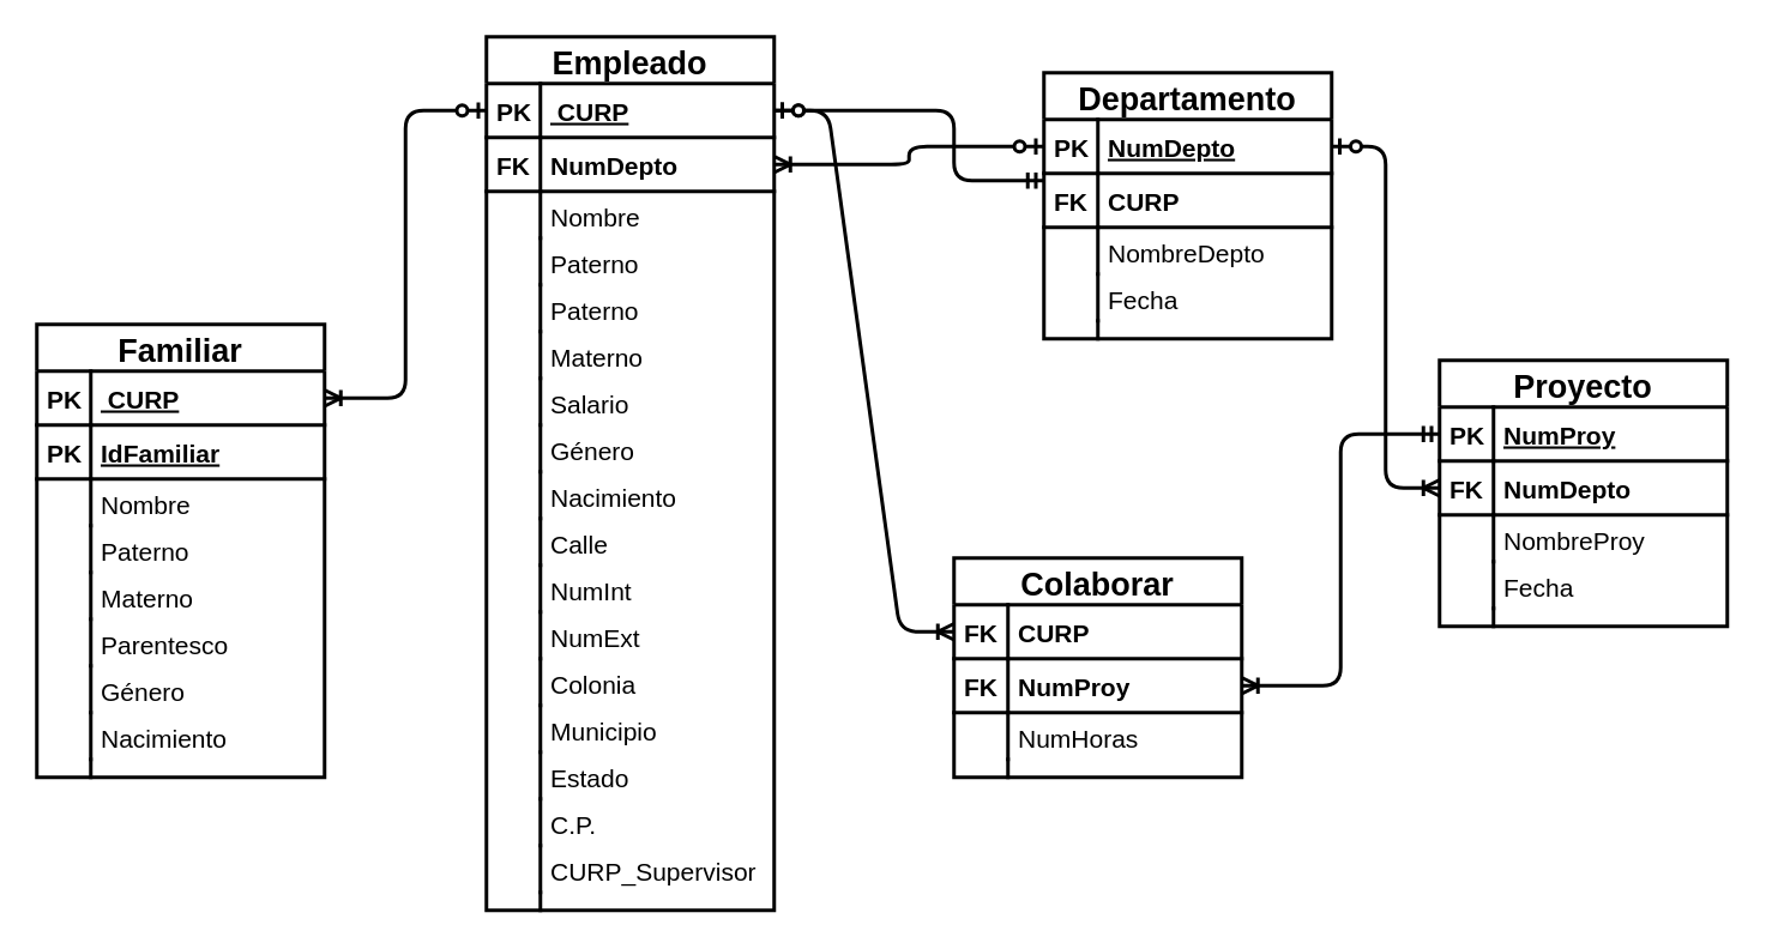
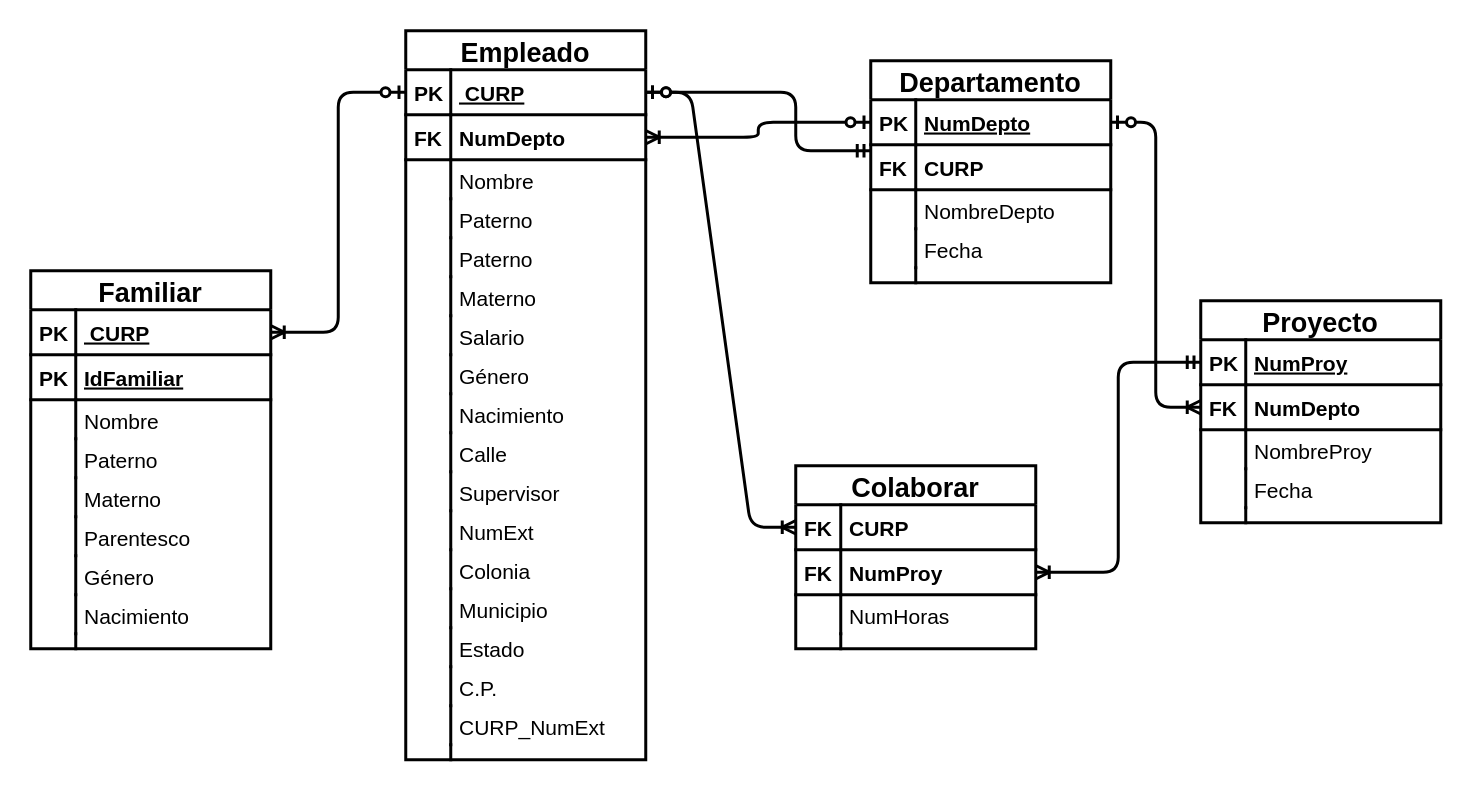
- <mxCell id="42" value="NumInt" style="shape=partialRectangle;top=0;left=0;right=0;bottom=0;align=left;verticalAlign=top;fillColor=none;spacingLeft=34;spacingRight=4;overflow=hidden;rotatable=0;points=[[0,0.5],[1,0.5]];portConstraint=eastwest;dropTarget=0;fontSize=14;" vertex="1" parent="21"><mxGeometry y="294" width="160" height="26" as="geometry" /></mxCell>
+ <mxCell id="42" value="Supervisor" style="shape=partialRectangle;top=0;left=0;right=0;bottom=0;align=left;verticalAlign=top;fillColor=none;spacingLeft=34;spacingRight=4;overflow=hidden;rotatable=0;points=[[0,0.5],[1,0.5]];portConstraint=eastwest;dropTarget=0;fontSize=14;" vertex="1" parent="21"><mxGeometry y="294" width="160" height="26" as="geometry" /></mxCell>
- <mxCell id="54" value="CURP_Supervisor" style="shape=partialRectangle;top=0;left=0;right=0;bottom=0;align=left;verticalAlign=top;fillColor=none;spacingLeft=34;spacingRight=4;overflow=hidden;rotatable=0;points=[[0,0.5],[1,0.5]];portConstraint=eastwest;dropTarget=0;fontSize=14;" vertex="1" parent="21"><mxGeometry y="450" width="160" height="26" as="geometry" /></mxCell>
+ <mxCell id="54" value="CURP_NumExt" style="shape=partialRectangle;top=0;left=0;right=0;bottom=0;align=left;verticalAlign=top;fillColor=none;spacingLeft=34;spacingRight=4;overflow=hidden;rotatable=0;points=[[0,0.5],[1,0.5]];portConstraint=eastwest;dropTarget=0;fontSize=14;" vertex="1" parent="21"><mxGeometry y="450" width="160" height="26" as="geometry" /></mxCell>
